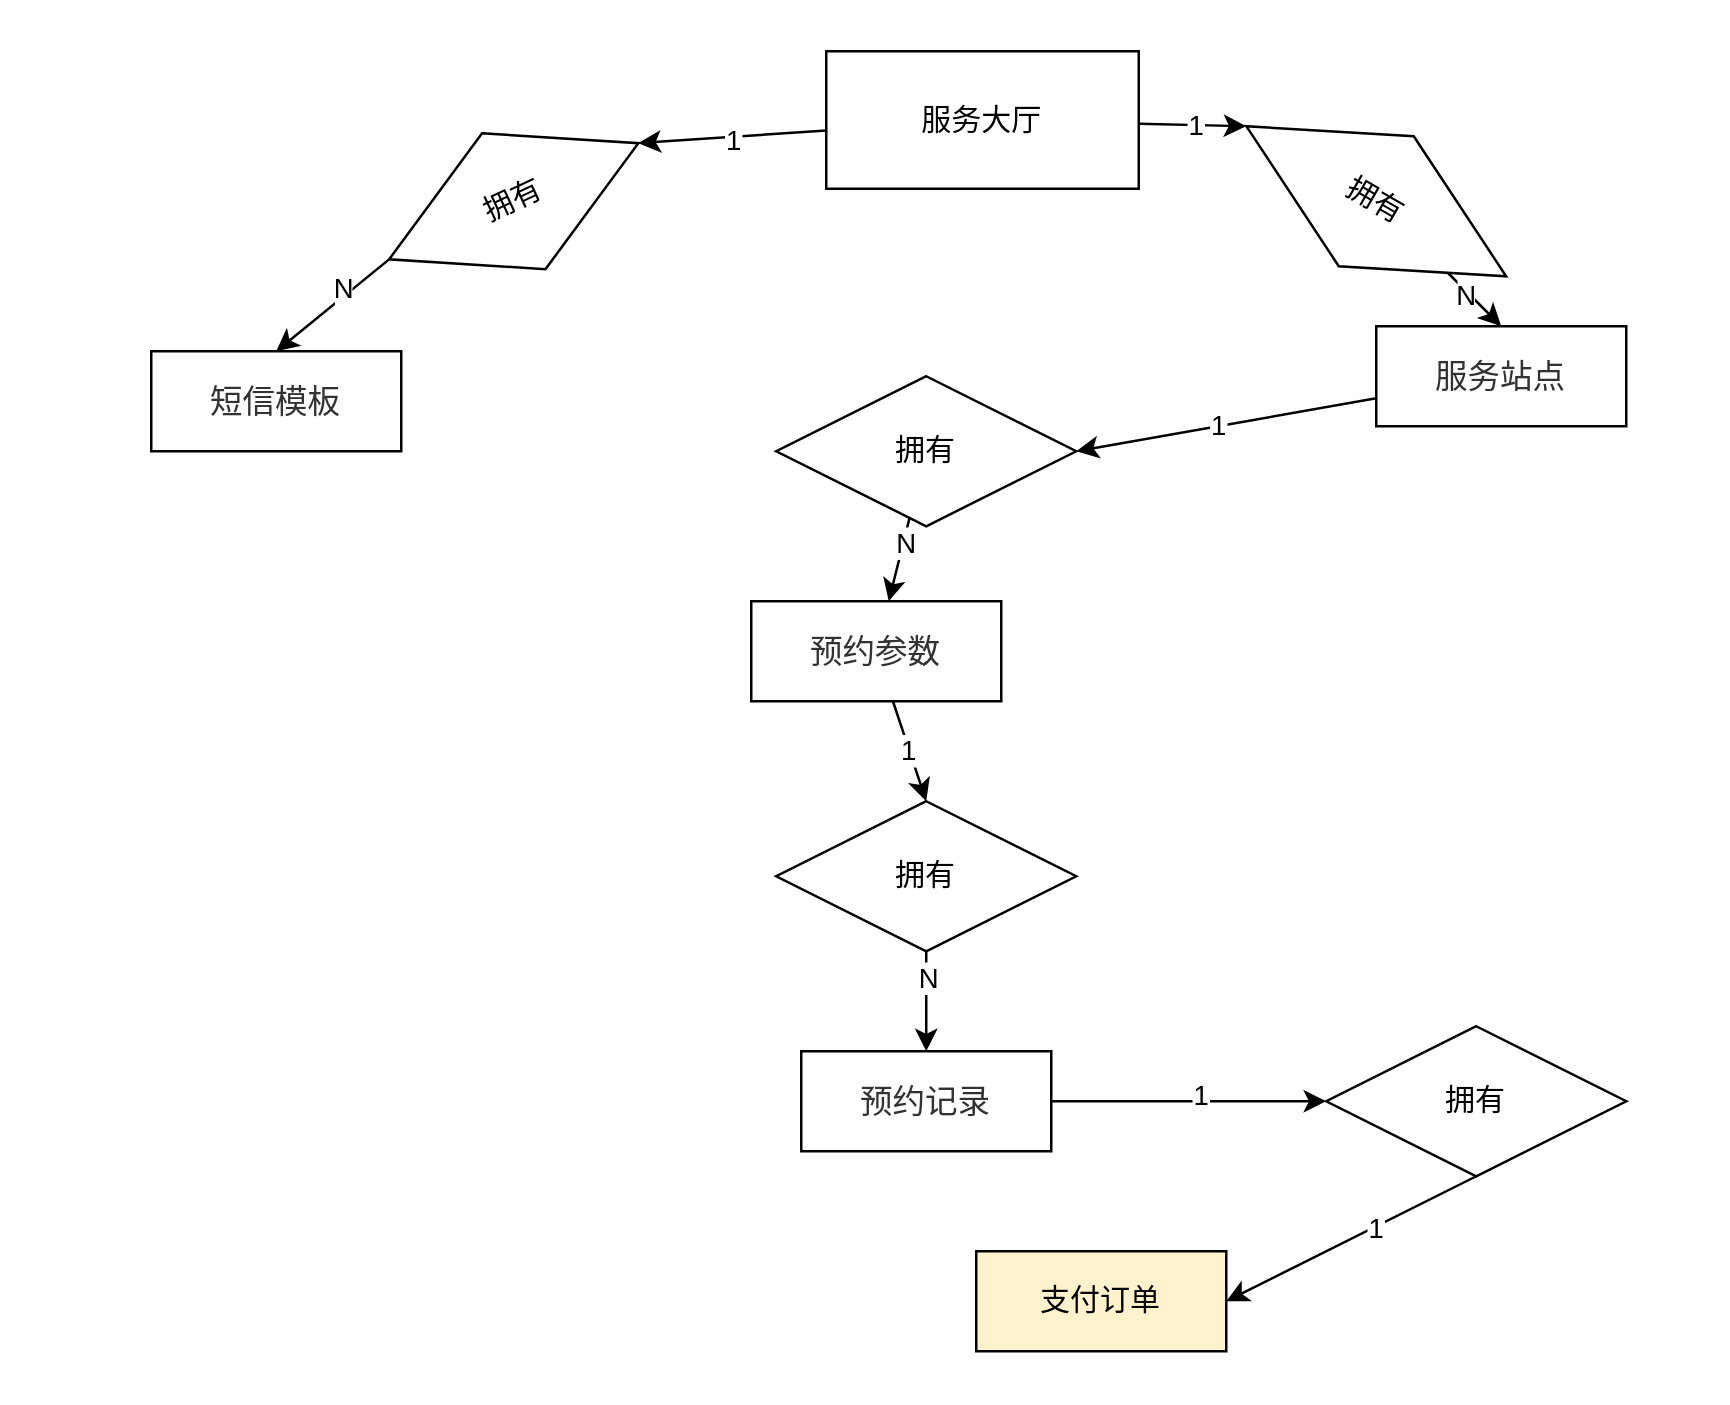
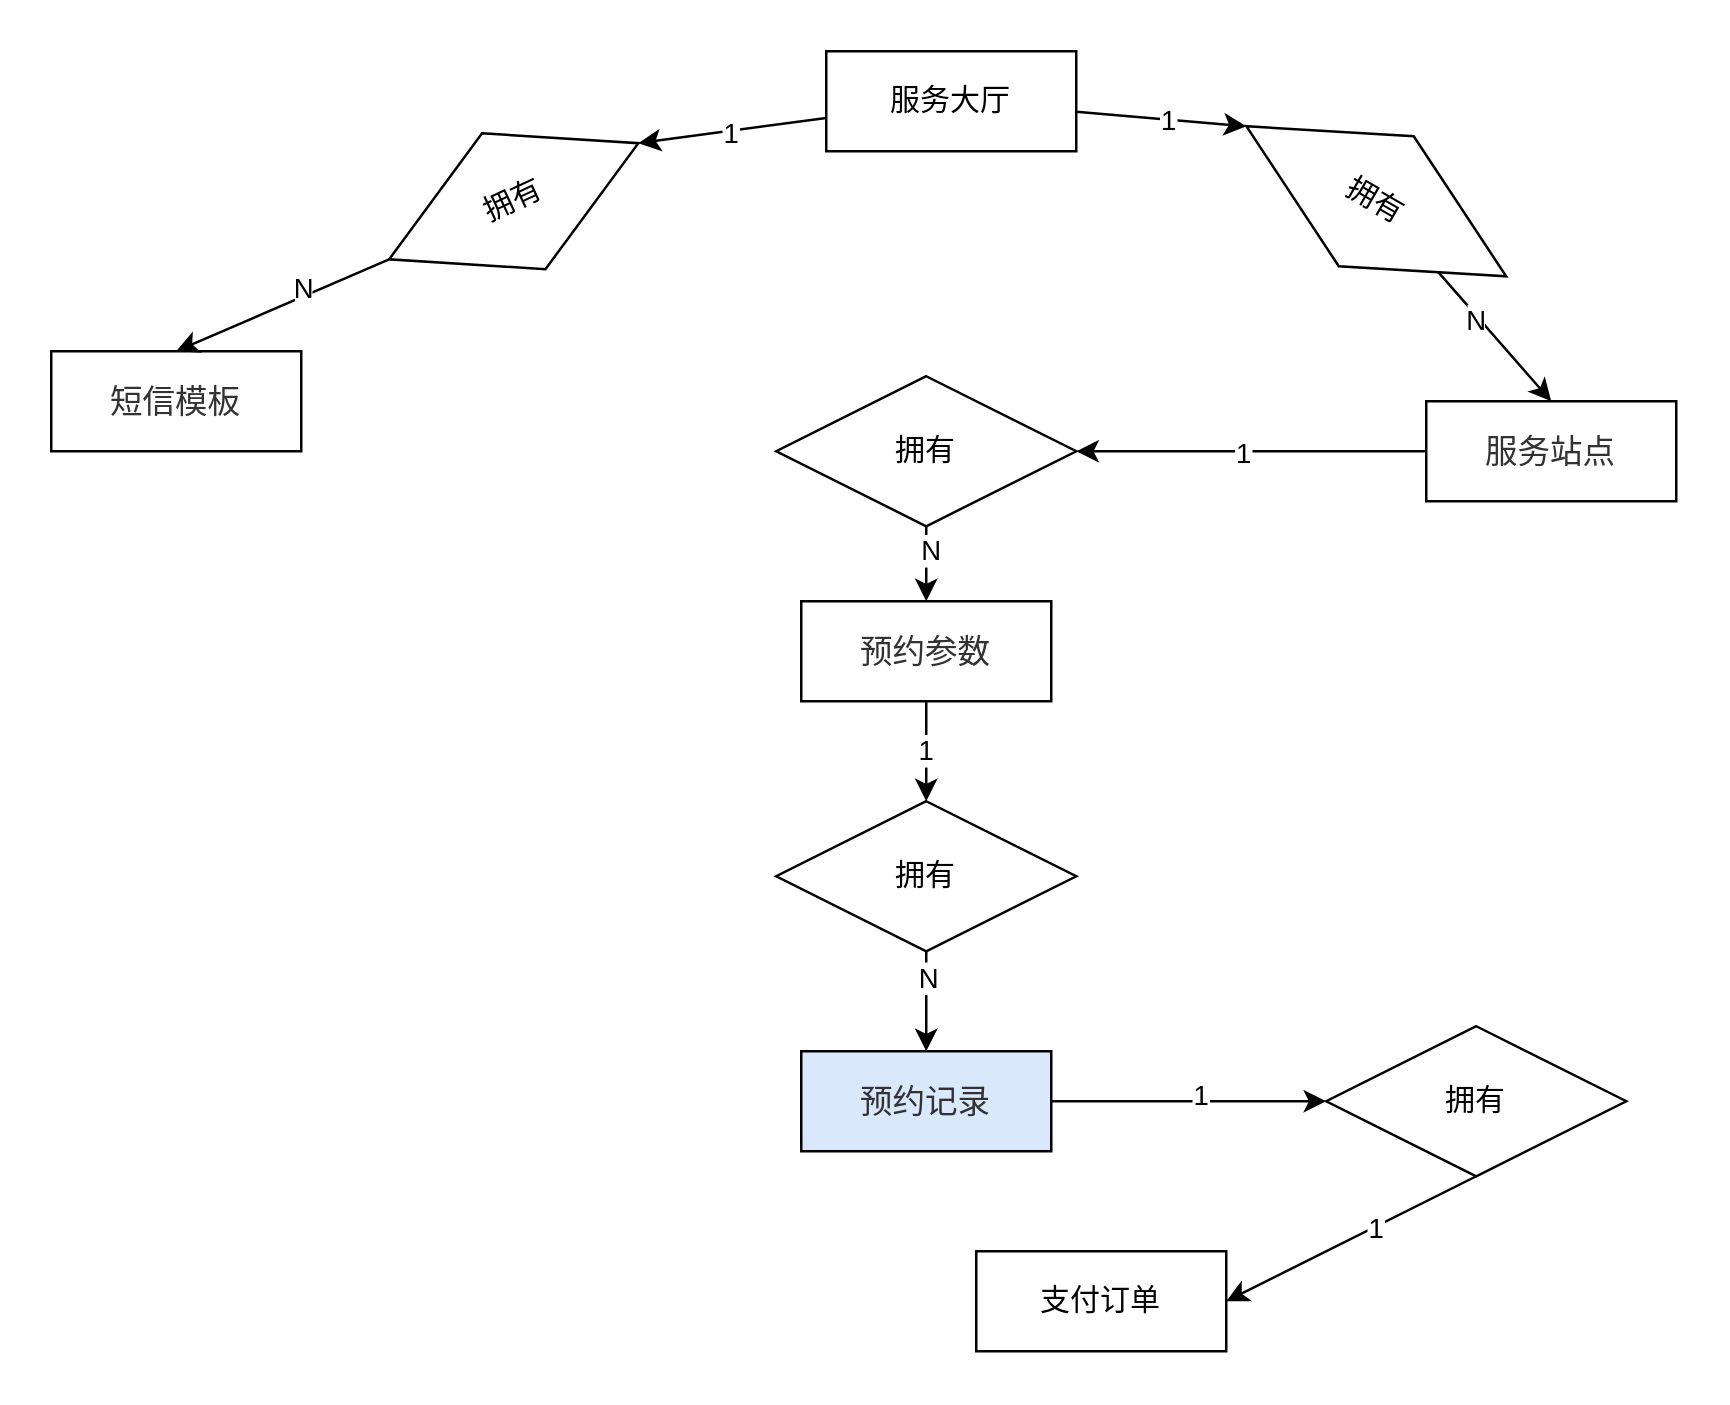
- <mxCell id="6" value="服务大厅" style="whiteSpace=wrap;html=1;align=center;" vertex="1" parent="1"><mxGeometry x="330" y="20" width="125" height="55" as="geometry" /></mxCell>
+ <mxCell id="6" value="服务大厅" style="whiteSpace=wrap;html=1;align=center;" vertex="1" parent="1"><mxGeometry x="330" y="20" width="100" height="40" as="geometry" /></mxCell>
- <mxCell id="9" value="&lt;span style=&quot;color: rgb(50 , 50 , 50) ; font-size: 13px ; background-color: rgba(255 , 255 , 255 , 0.01)&quot;&gt;服务站点&lt;/span&gt;" style="whiteSpace=wrap;html=1;align=center;" vertex="1" parent="1"><mxGeometry x="550" y="130" width="100" height="40" as="geometry" /></mxCell>
+ <mxCell id="9" value="&lt;span style=&quot;color: rgb(50 , 50 , 50) ; font-size: 13px ; background-color: rgba(255 , 255 , 255 , 0.01)&quot;&gt;服务站点&lt;/span&gt;" style="whiteSpace=wrap;html=1;align=center;" vertex="1" parent="1"><mxGeometry x="570" y="160" width="100" height="40" as="geometry" /></mxCell>
- <mxCell id="10" value="&lt;span style=&quot;color: rgb(50 , 50 , 50) ; font-size: 13px ; background-color: rgba(255 , 255 , 255 , 0.01)&quot;&gt;短信模板&lt;/span&gt;" style="whiteSpace=wrap;html=1;align=center;" vertex="1" parent="1"><mxGeometry x="60" y="140" width="100" height="40" as="geometry" /></mxCell>
+ <mxCell id="10" value="&lt;span style=&quot;color: rgb(50 , 50 , 50) ; font-size: 13px ; background-color: rgba(255 , 255 , 255 , 0.01)&quot;&gt;短信模板&lt;/span&gt;" style="whiteSpace=wrap;html=1;align=center;" vertex="1" parent="1"><mxGeometry x="20" y="140" width="100" height="40" as="geometry" /></mxCell>
- <mxCell id="12" value="&lt;span style=&quot;color: rgb(50 , 50 , 50) ; font-size: 13px ; background-color: rgba(255 , 255 , 255 , 0.01)&quot;&gt;预约参数&lt;/span&gt;" style="whiteSpace=wrap;html=1;align=center;" vertex="1" parent="1"><mxGeometry x="300" y="240" width="100" height="40" as="geometry" /></mxCell>
+ <mxCell id="12" value="&lt;span style=&quot;color: rgb(50 , 50 , 50) ; font-size: 13px ; background-color: rgba(255 , 255 , 255 , 0.01)&quot;&gt;预约参数&lt;/span&gt;" style="whiteSpace=wrap;html=1;align=center;" vertex="1" parent="1"><mxGeometry x="320" y="240" width="100" height="40" as="geometry" /></mxCell>
- <mxCell id="15" value="&lt;span style=&quot;color: rgb(50 , 50 , 50) ; font-size: 13px ; background-color: rgba(255 , 255 , 255 , 0.01)&quot;&gt;预约记录&lt;/span&gt;" style="whiteSpace=wrap;html=1;align=center;" vertex="1" parent="1"><mxGeometry x="320" y="420" width="100" height="40" as="geometry" /></mxCell>
+ <mxCell id="15" value="&lt;span style=&quot;color: rgb(50 , 50 , 50) ; font-size: 13px ; background-color: rgba(255 , 255 , 255 , 0.01)&quot;&gt;预约记录&lt;/span&gt;" style="whiteSpace=wrap;html=1;align=center;fillColor=#dae8fc;" vertex="1" parent="1"><mxGeometry x="320" y="420" width="100" height="40" as="geometry" /></mxCell>
- <mxCell id="16" value="支付订单" style="whiteSpace=wrap;html=1;align=center;fillColor=#fff2cc;" vertex="1" parent="1"><mxGeometry x="390" y="500" width="100" height="40" as="geometry" /></mxCell>
+ <mxCell id="16" value="支付订单" style="whiteSpace=wrap;html=1;align=center;" vertex="1" parent="1"><mxGeometry x="390" y="500" width="100" height="40" as="geometry" /></mxCell>
